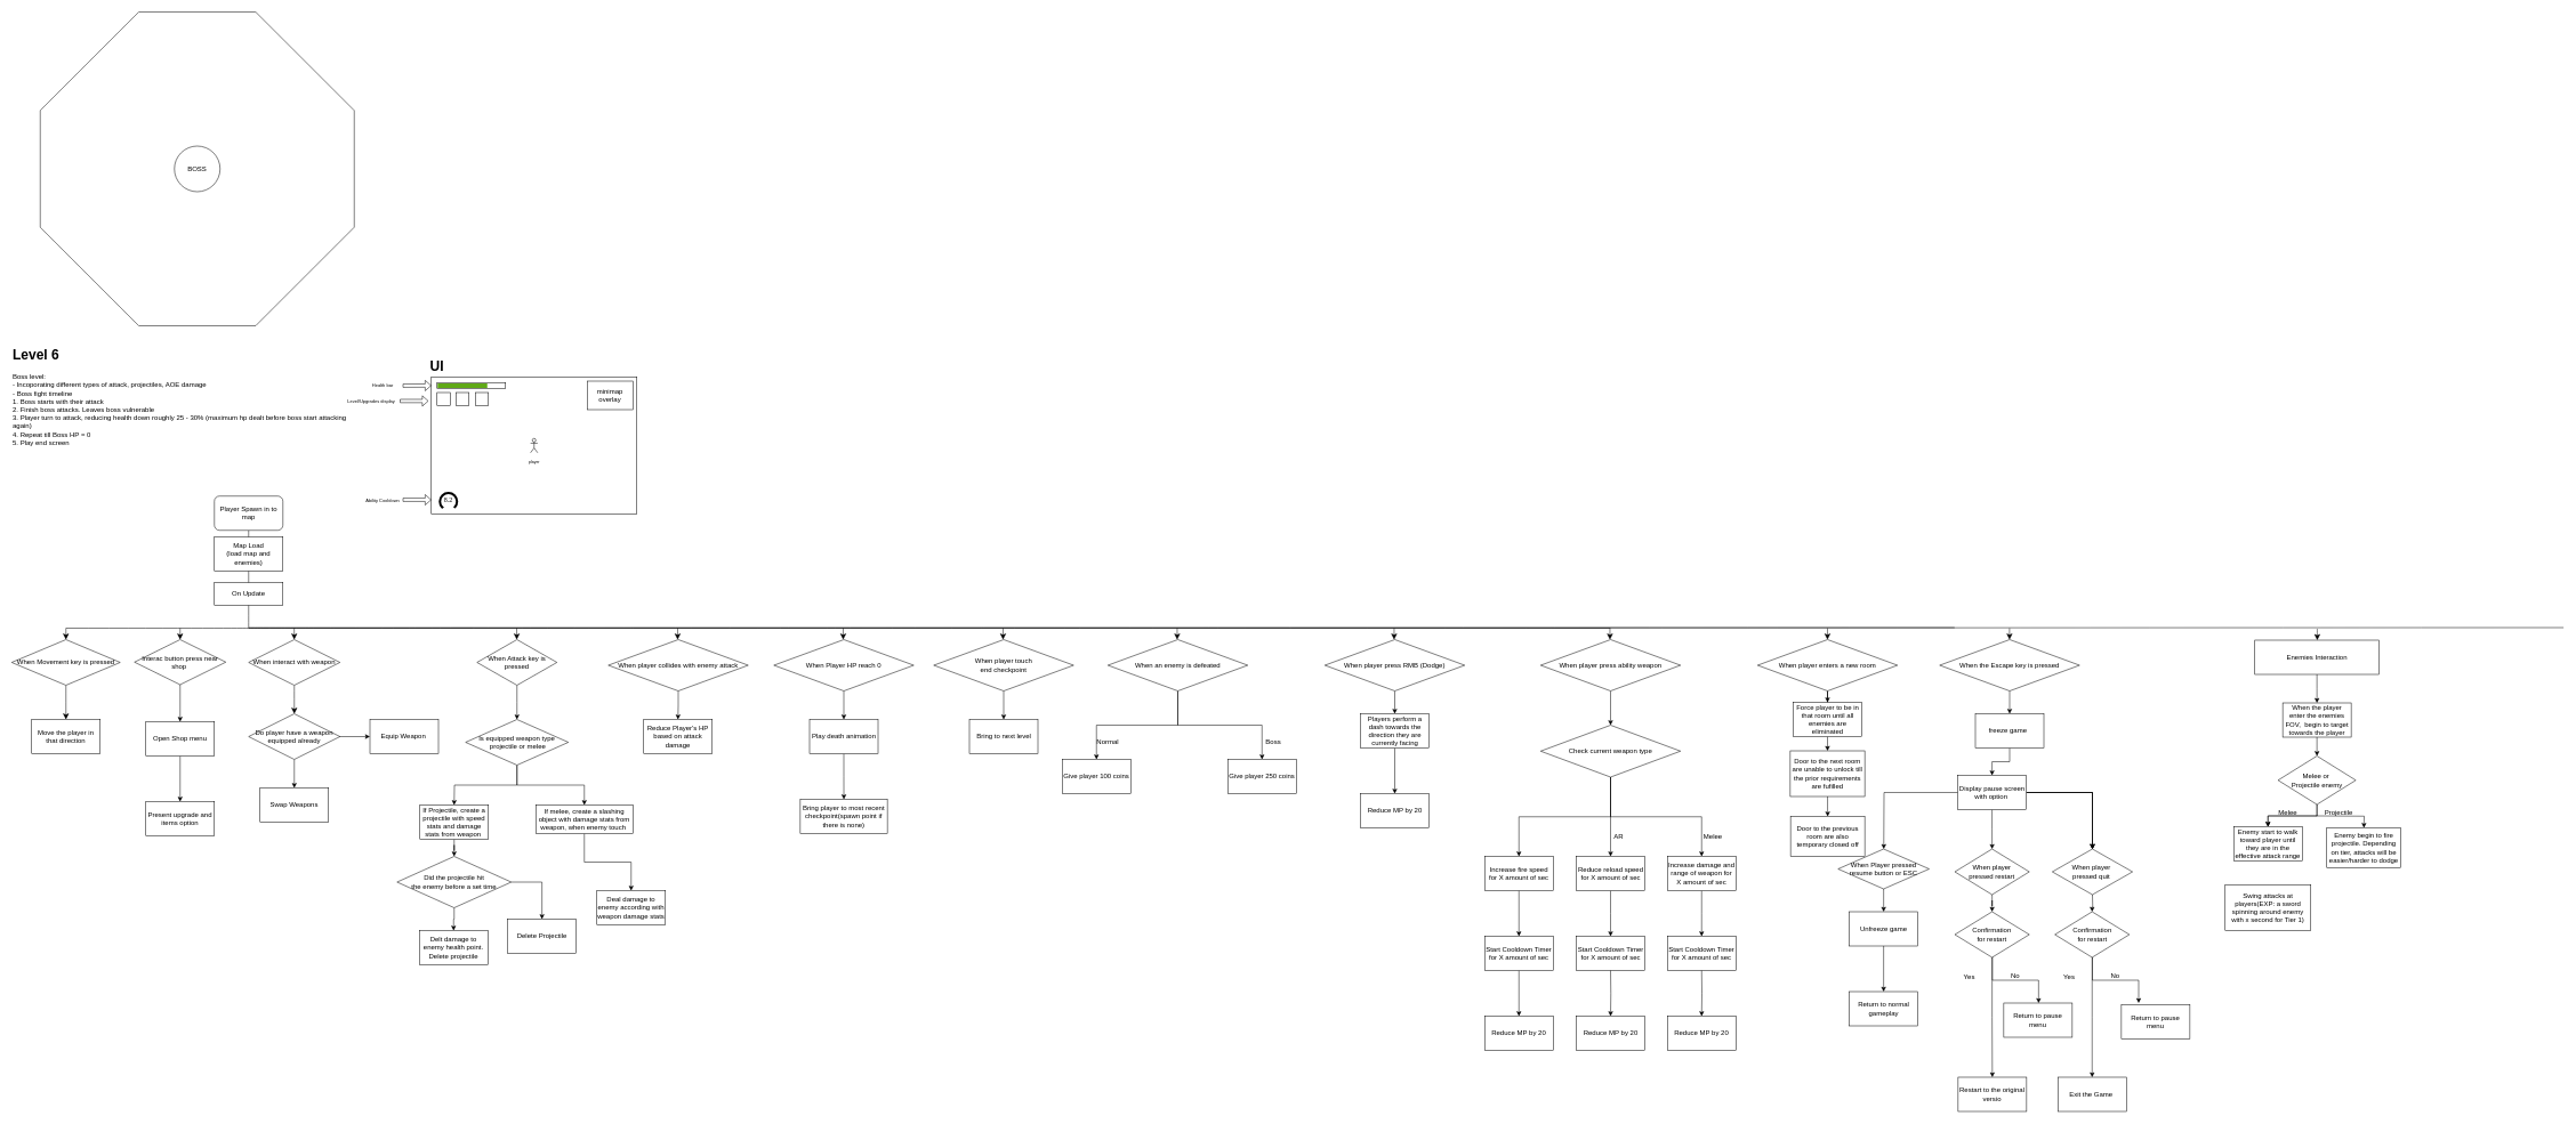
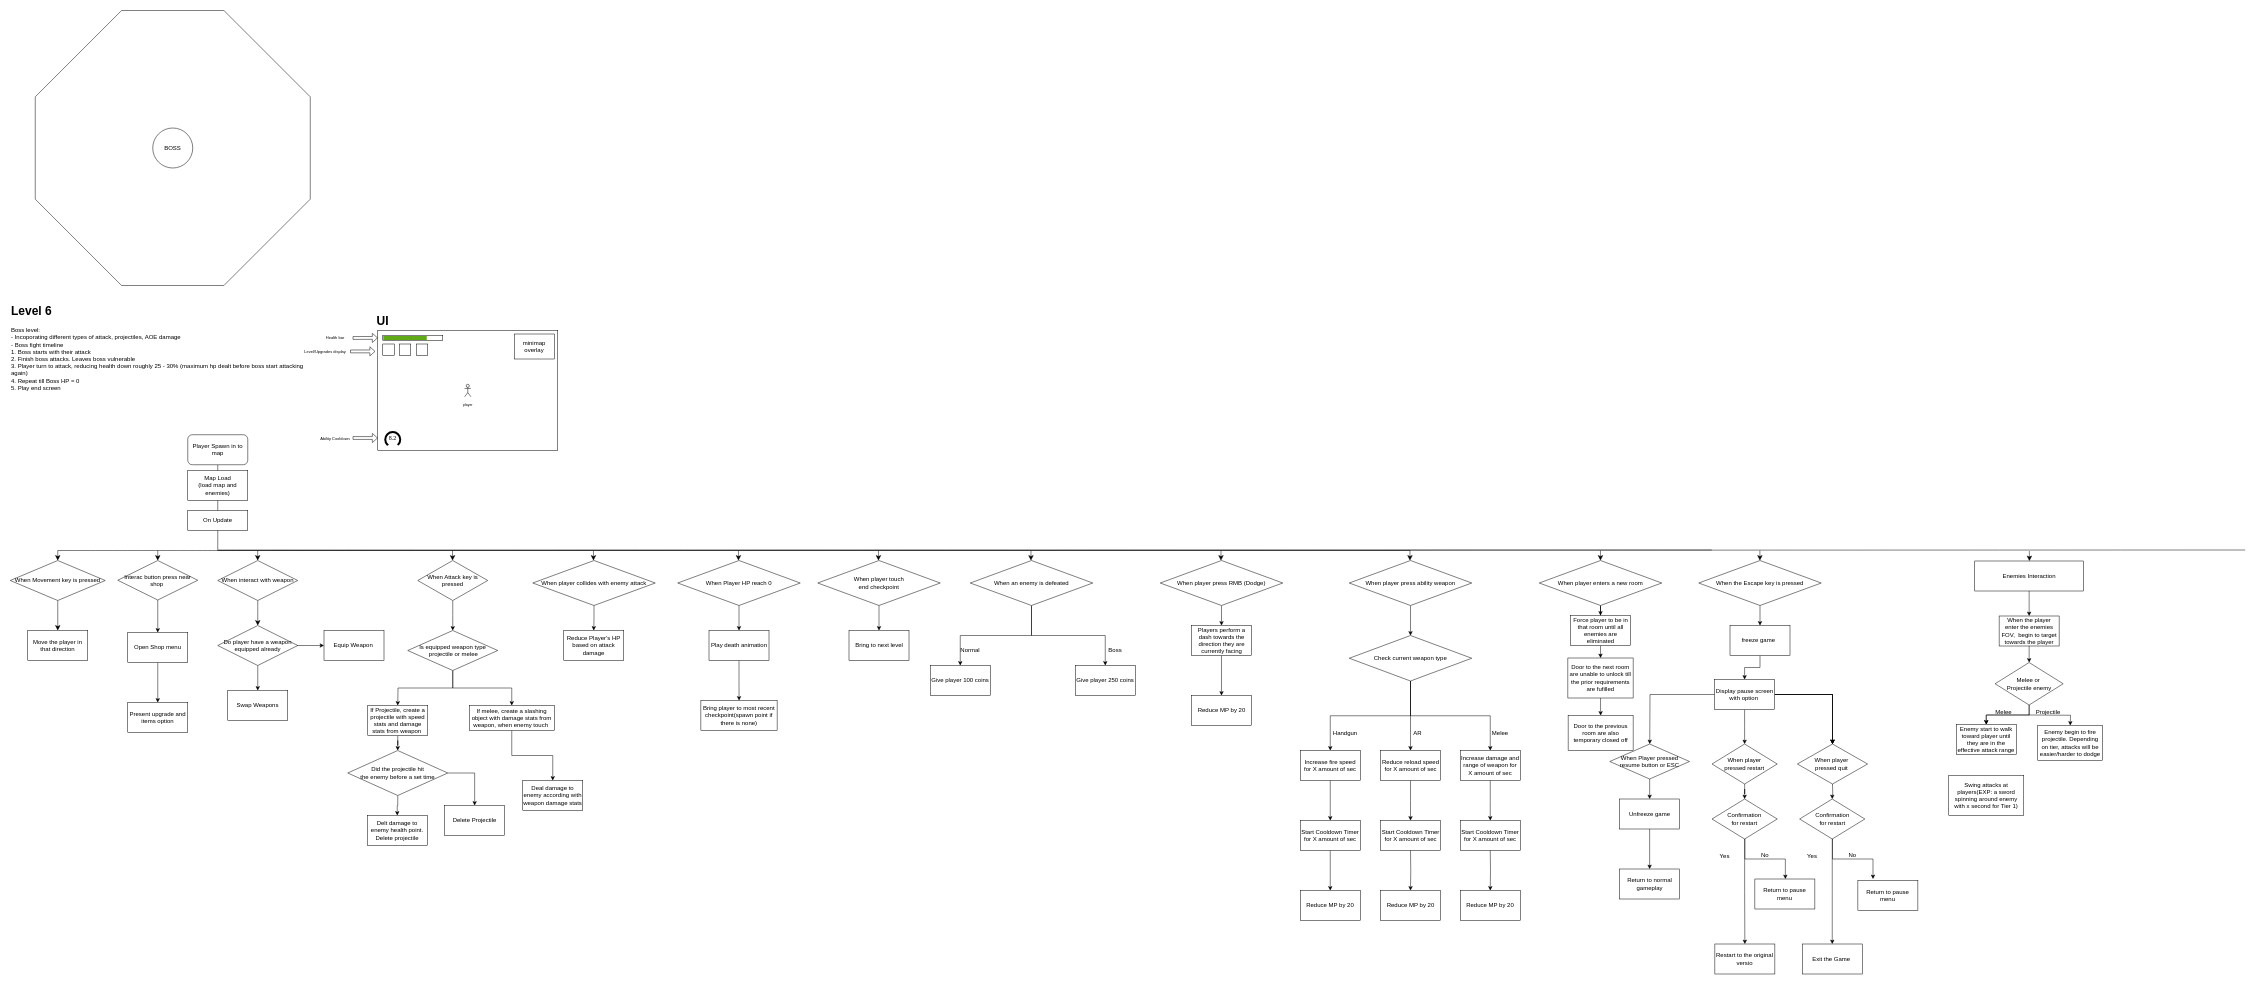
+ <mxCell id="97" value="Handgun" style="text;html=1;align=center;verticalAlign=middle;whiteSpace=wrap;rounded=0;" vertex="1" parent="1"><mxGeometry x="2660" y="1450" width="60" height="30" as="geometry" /></mxCell>
